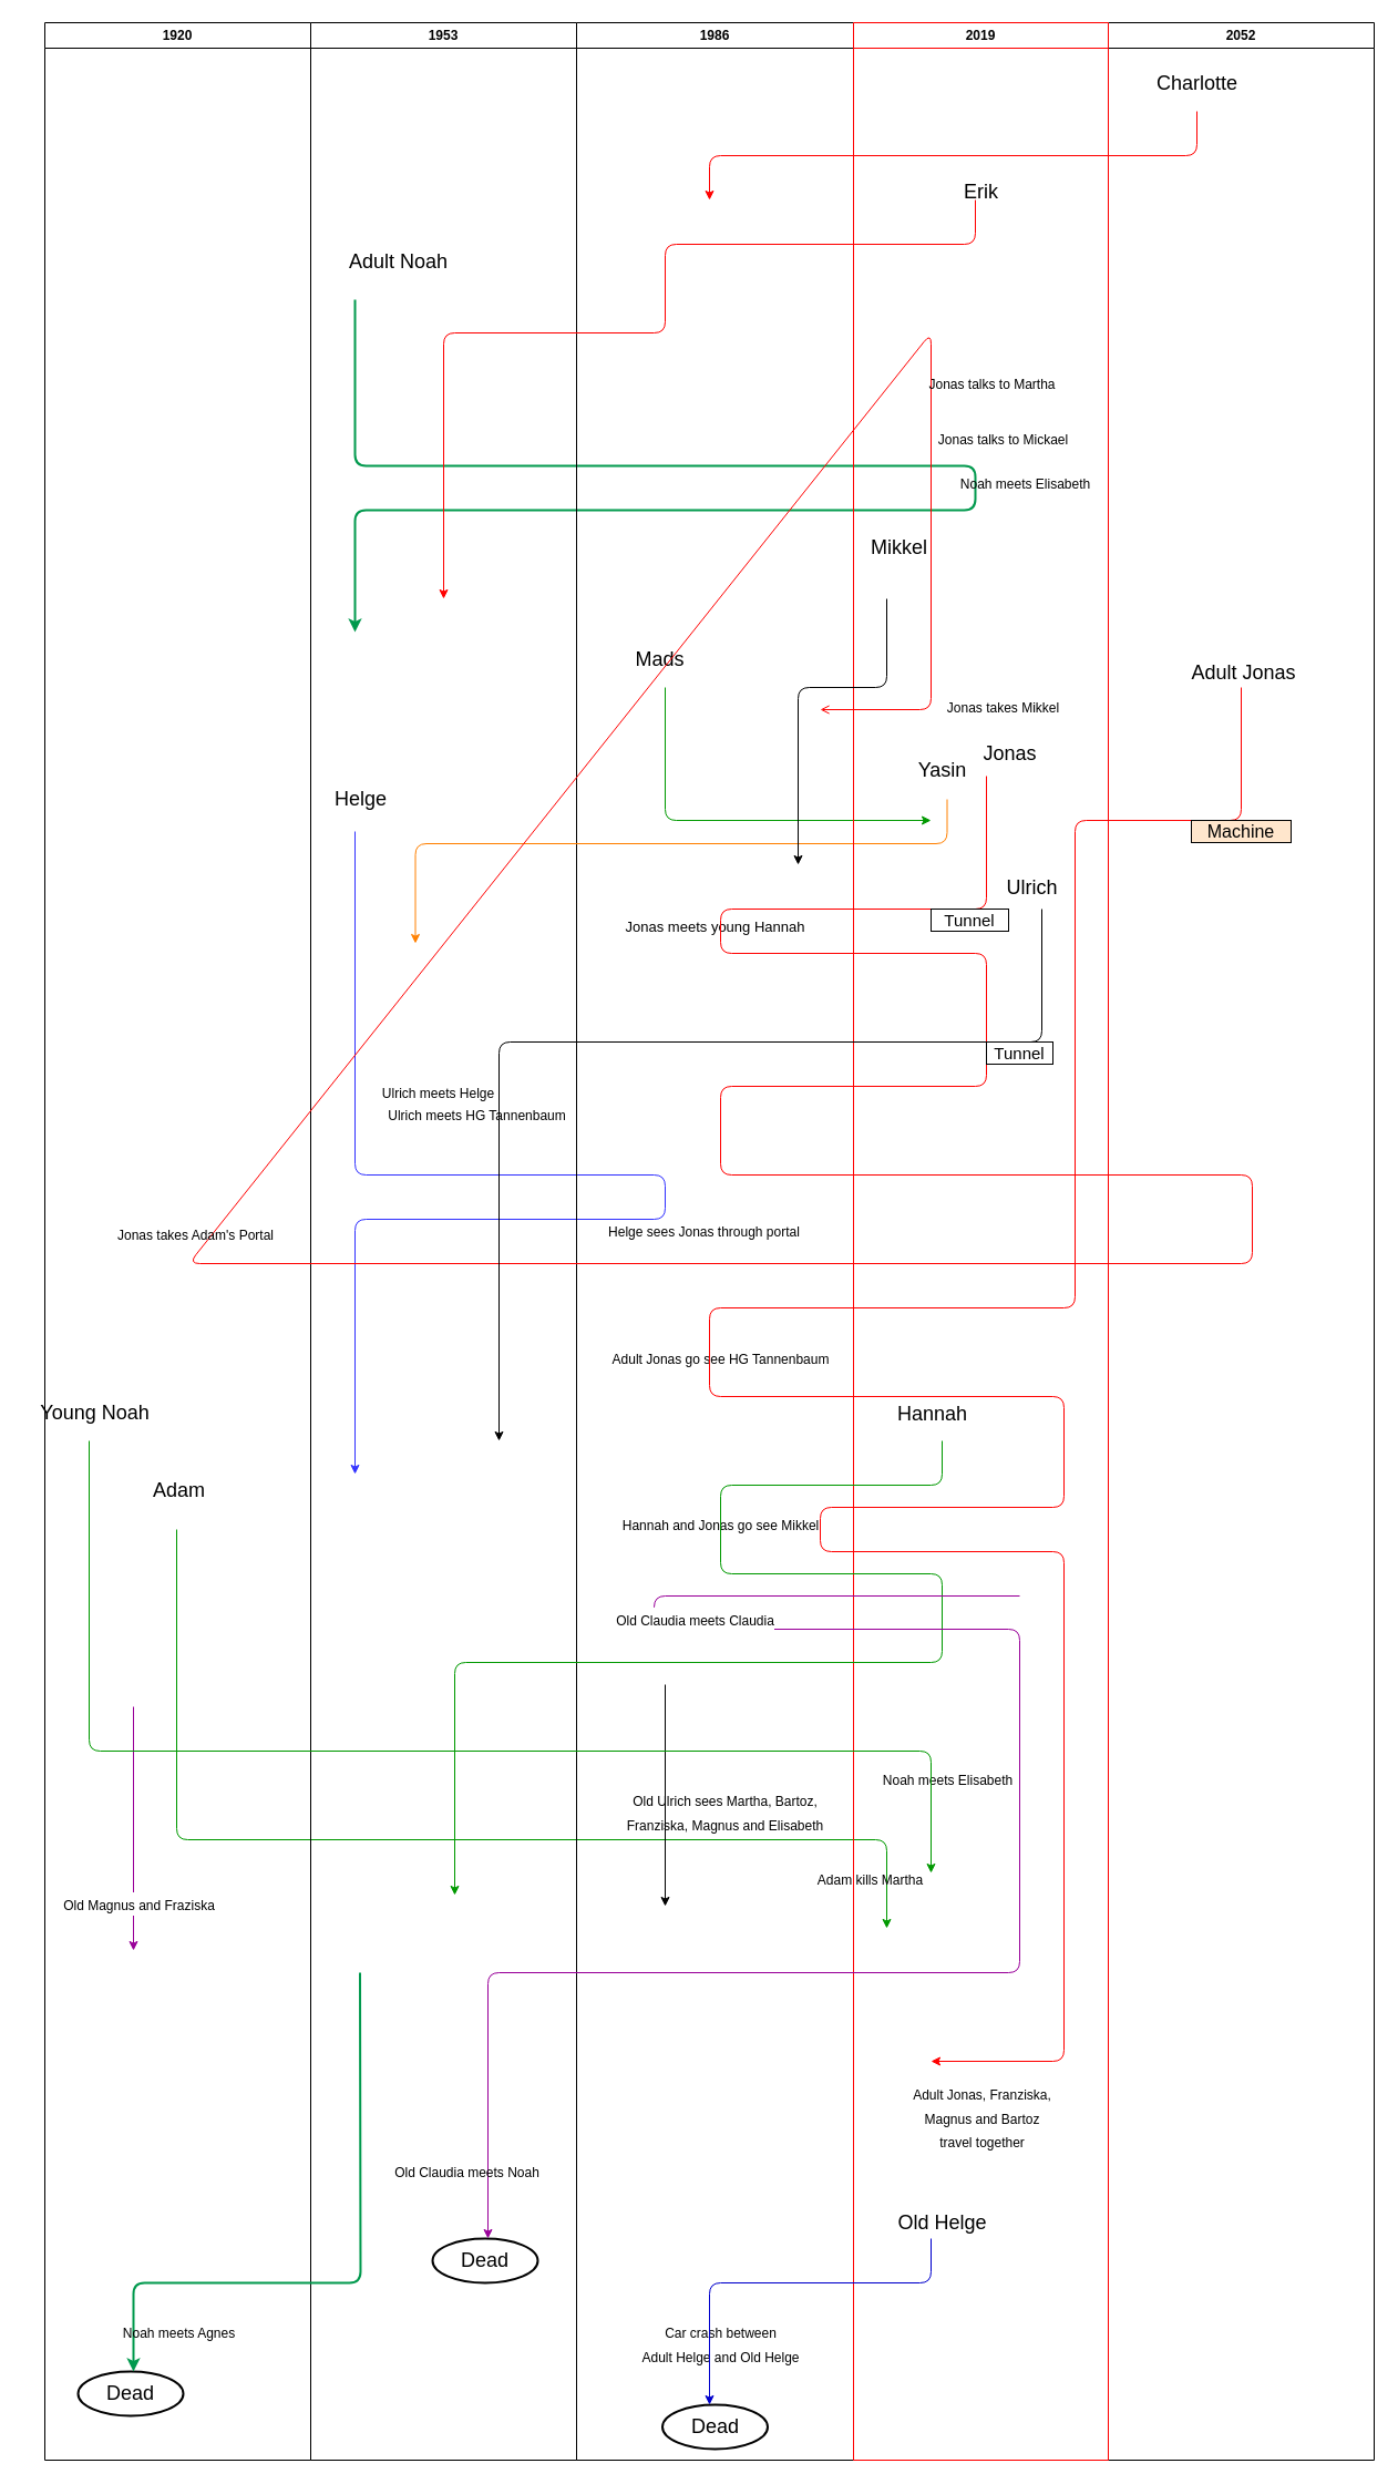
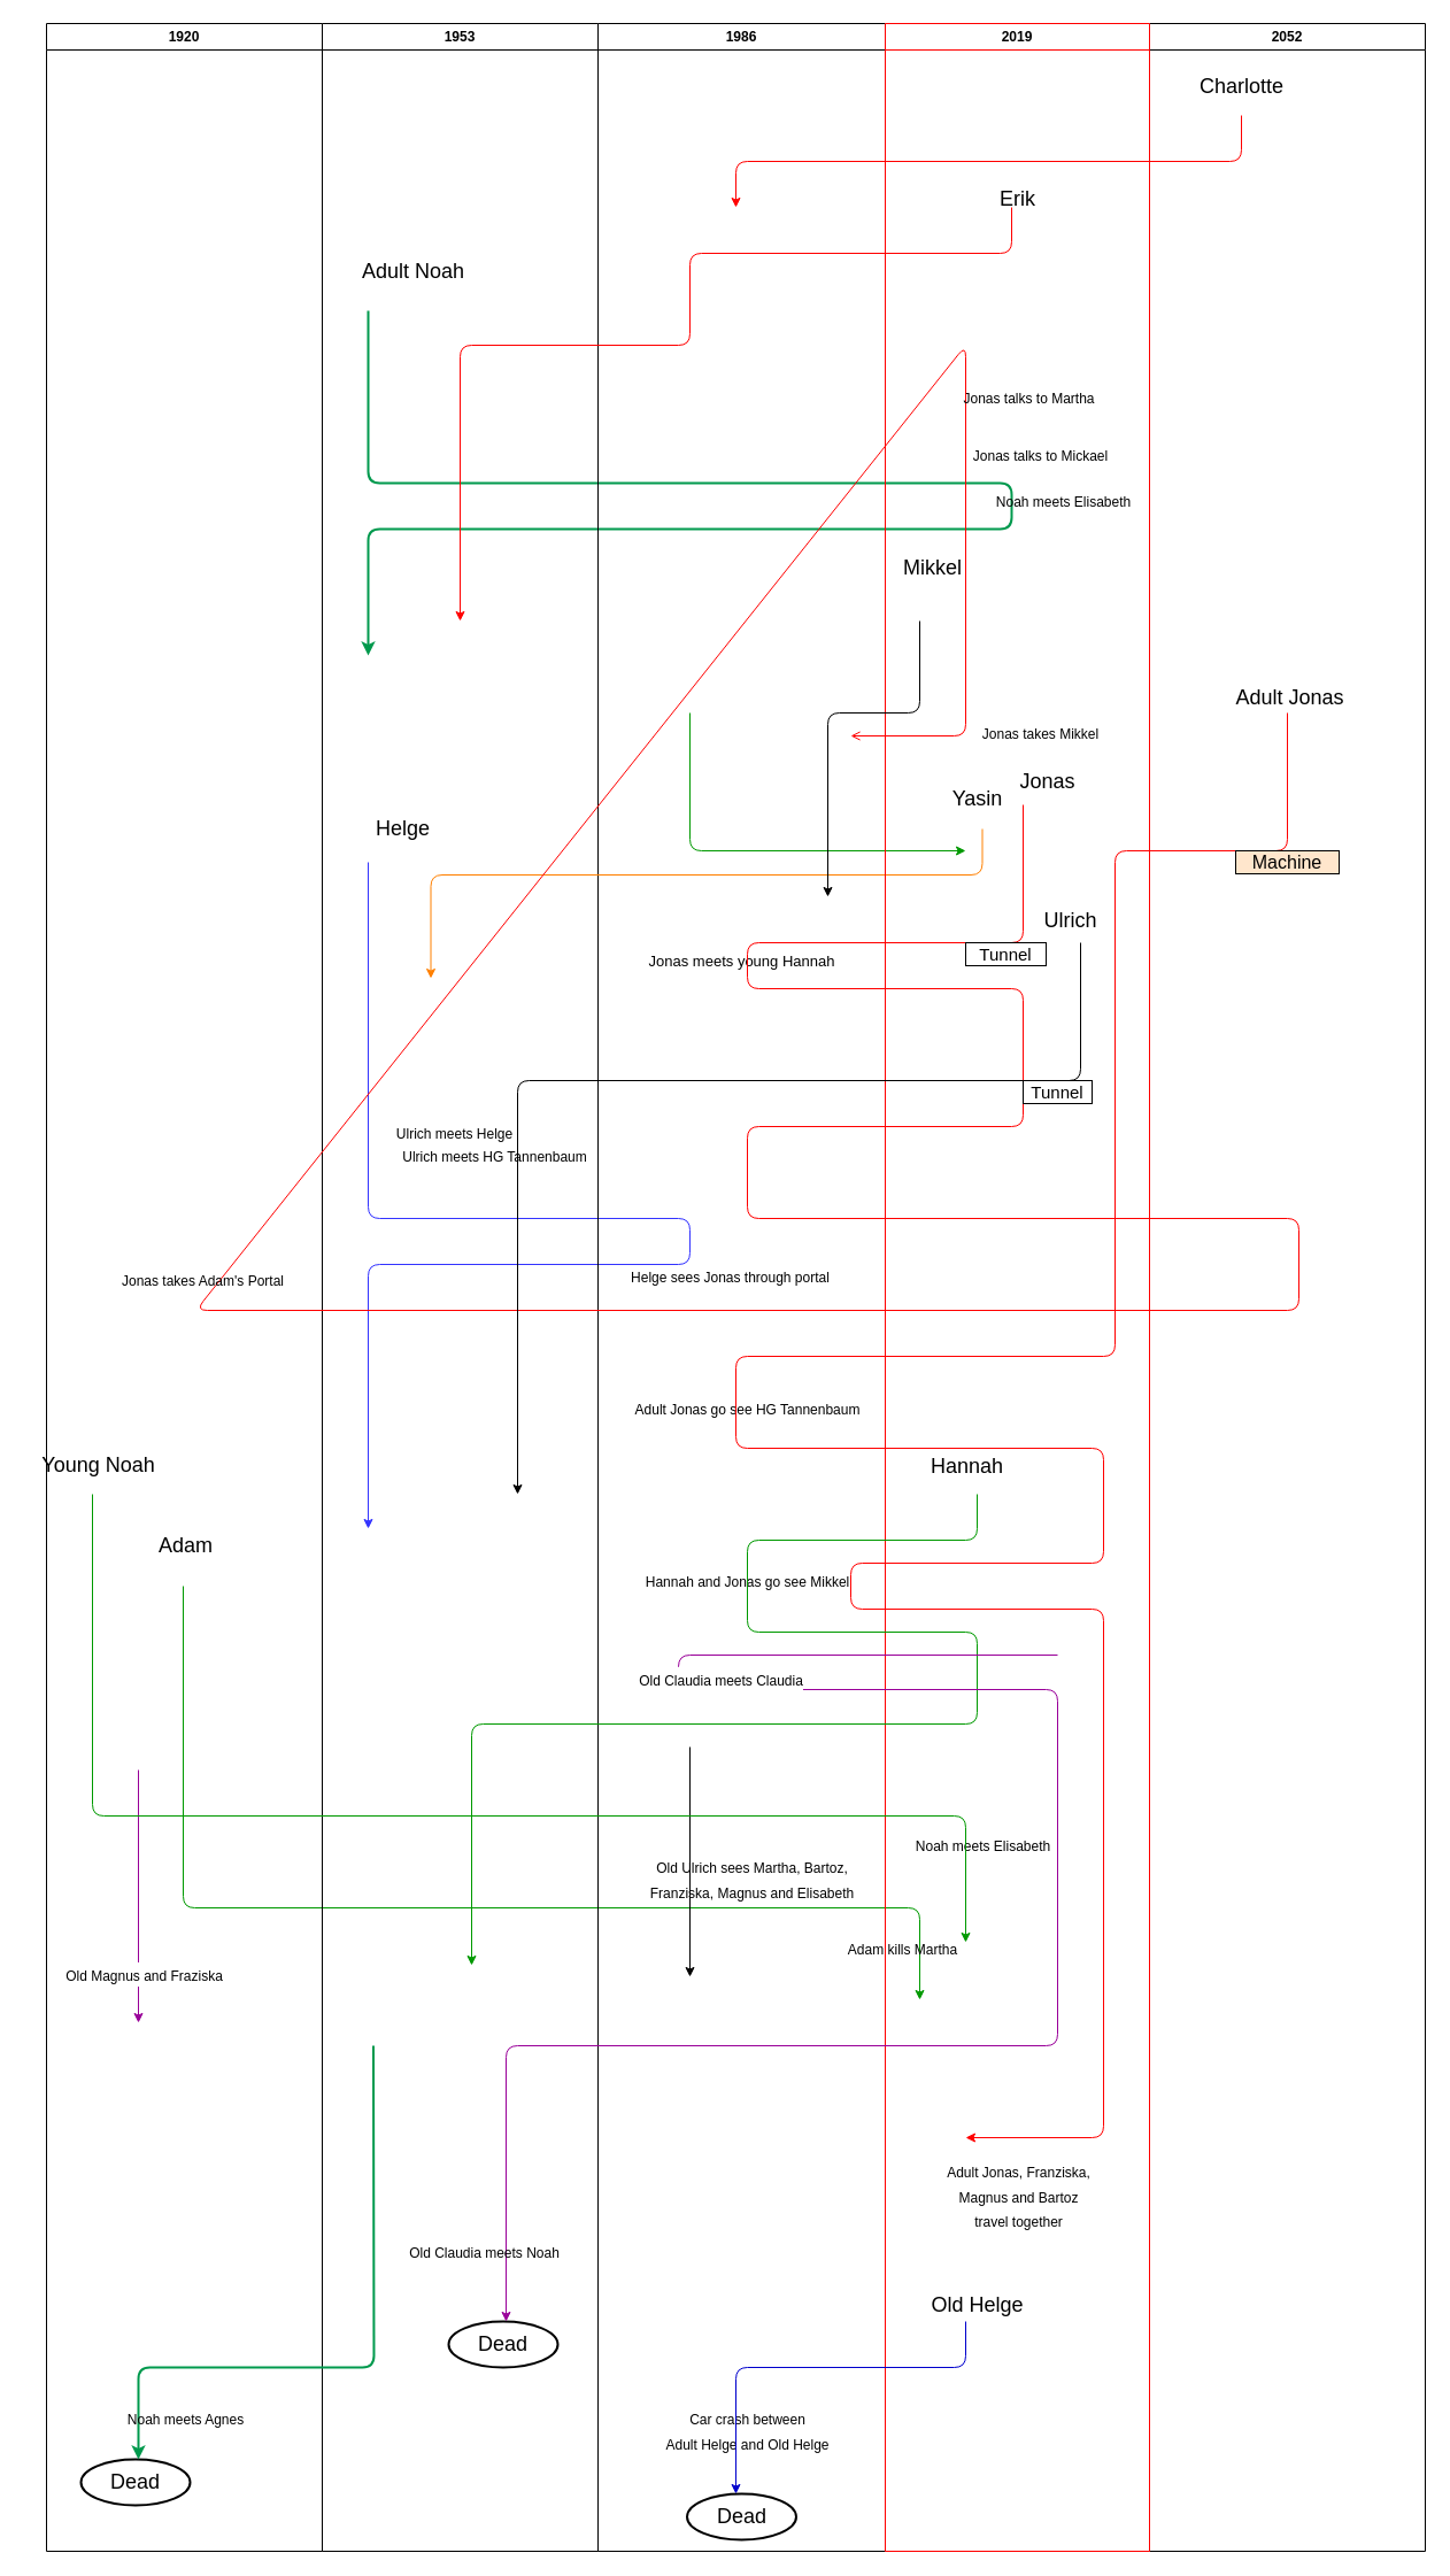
- <mxCell id="20" value="Mads" style="text;html=1;align=center;verticalAlign=middle;resizable=0;points=[];;autosize=1;fontSize=18;" vertex="1" parent="17"><mxGeometry x="40" y="560" width="70" height="30" as="geometry" /></mxCell>
- <mxCell id="12" value="Helge" style="text;html=1;align=center;verticalAlign=middle;resizable=0;points=[];;autosize=1;fontSize=18;" vertex="1" parent="9"><mxGeometry x="10" y="686" width="70" height="30" as="geometry" /></mxCell>
+ <mxCell id="12" value="Helge" style="text;html=1;align=center;verticalAlign=middle;resizable=0;points=[];;autosize=1;fontSize=18;" vertex="1" parent="9"><mxGeometry x="35" y="686" width="70" height="30" as="geometry" /></mxCell>
